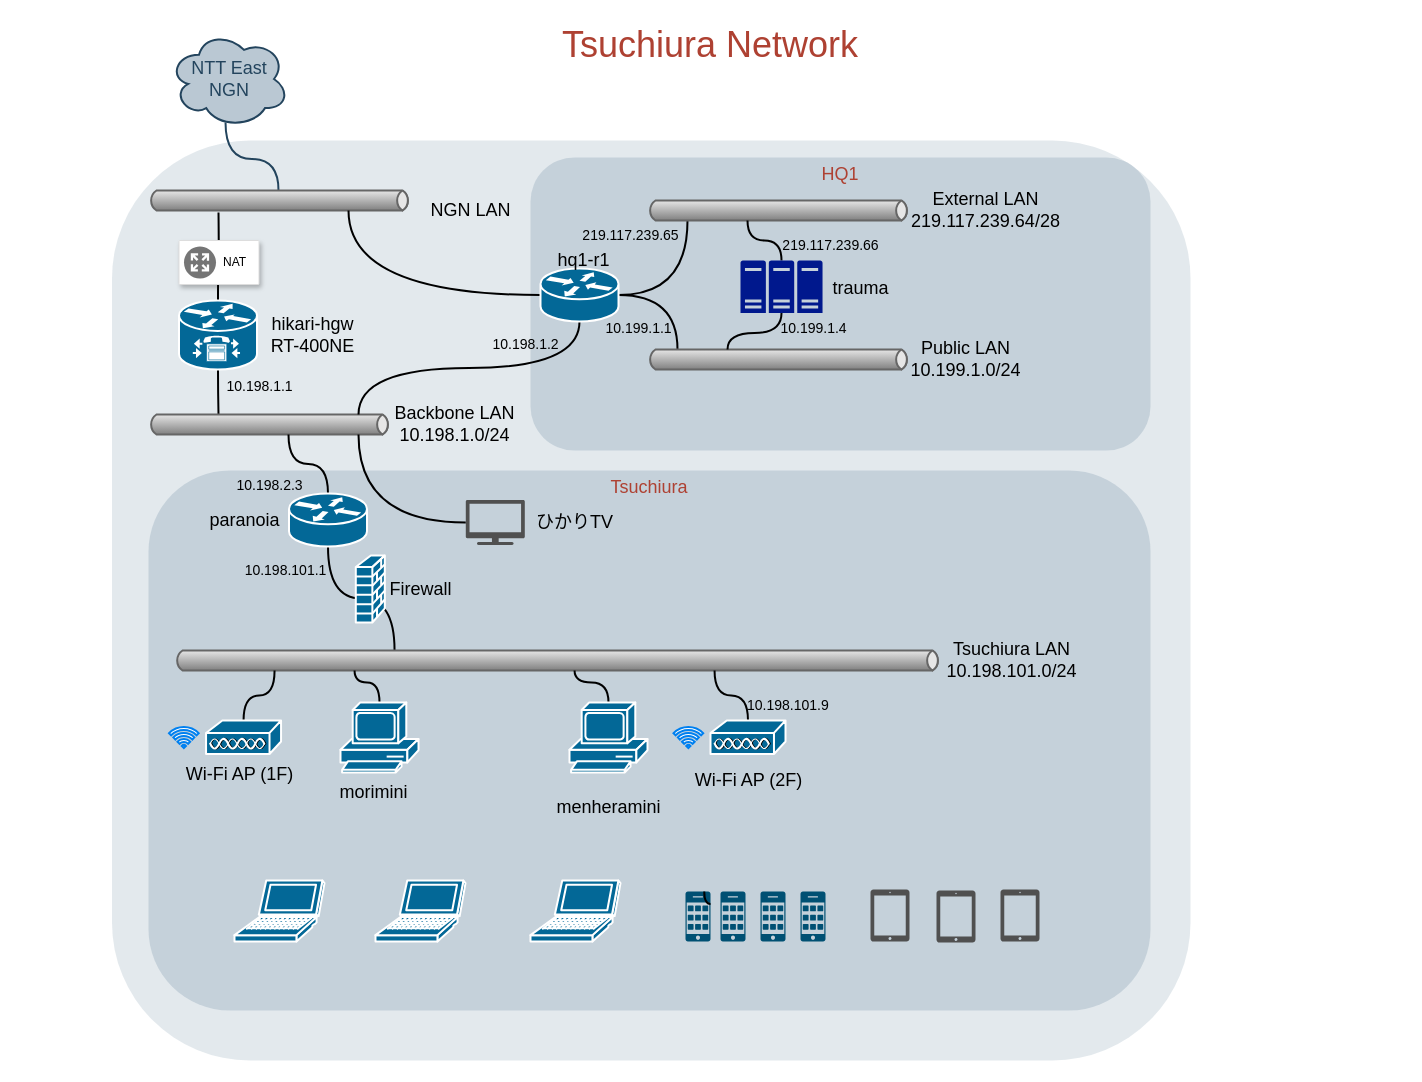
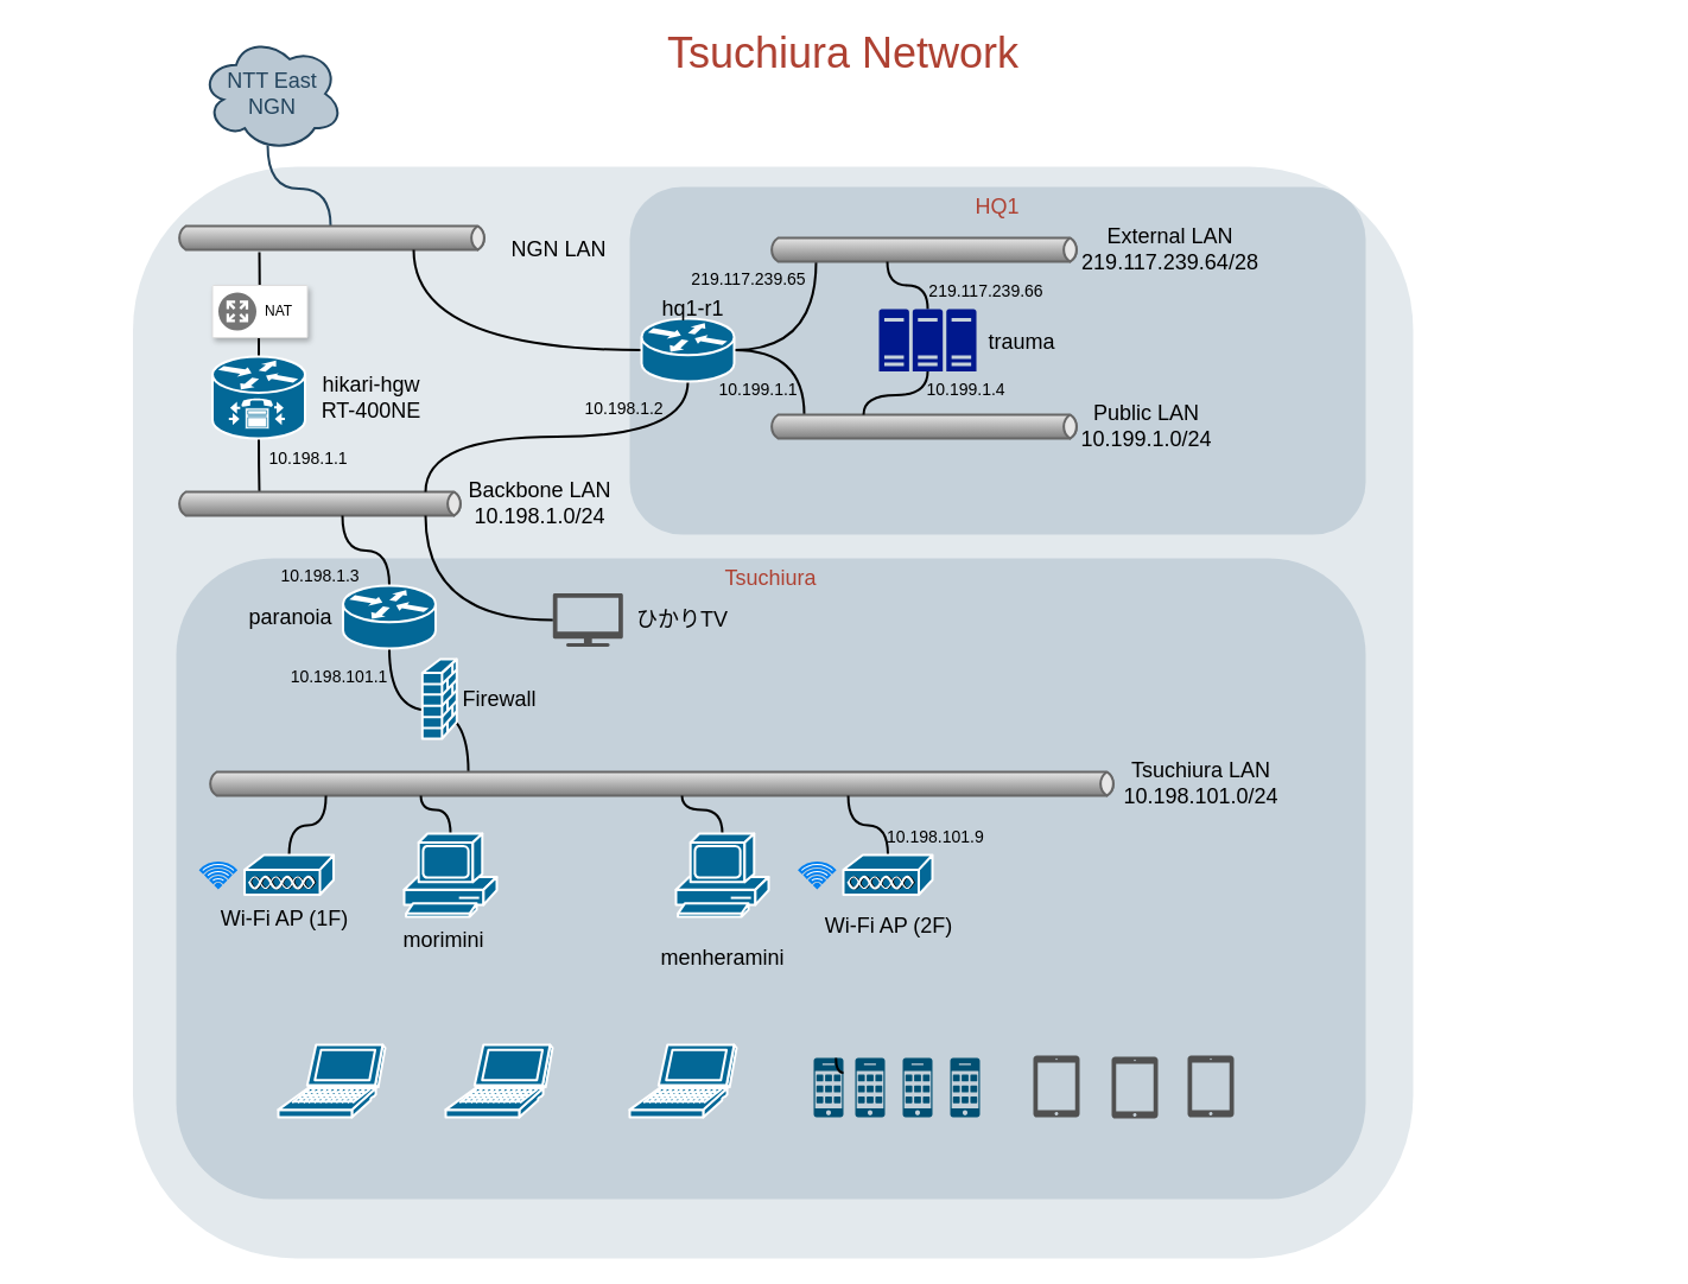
- <mxCell id="71" value="10.198.2.3" style="text;html=1;resizable=0;autosize=1;align=center;verticalAlign=middle;points=[];fillColor=none;strokeColor=none;rounded=0;fontSize=14;" vertex="1" parent="1"><mxGeometry x="224" y="470" width="90" height="30" as="geometry" /></mxCell>
+ <mxCell id="71" value="10.198.1.3" style="text;html=1;resizable=0;autosize=1;align=center;verticalAlign=middle;points=[];fillColor=none;strokeColor=none;rounded=0;fontSize=14;" vertex="1" parent="1"><mxGeometry x="224" y="470" width="90" height="30" as="geometry" /></mxCell>
